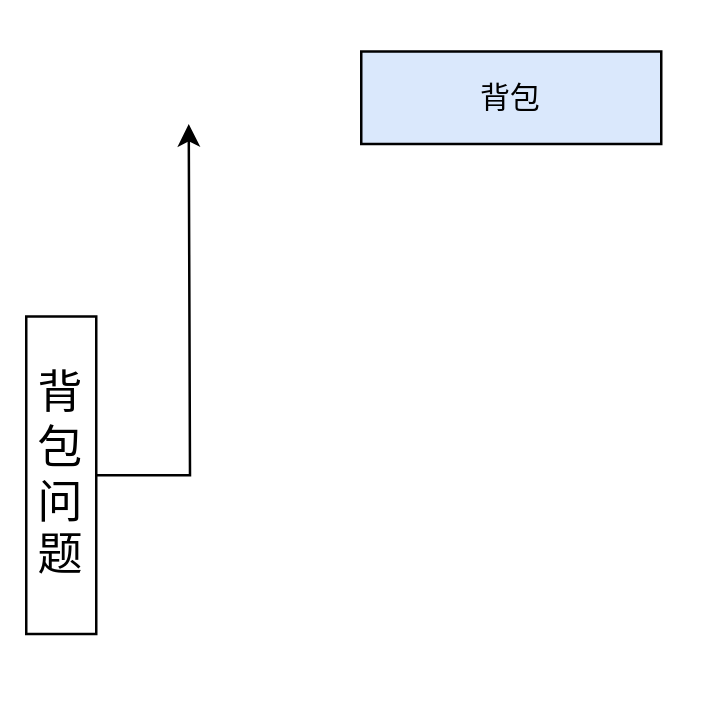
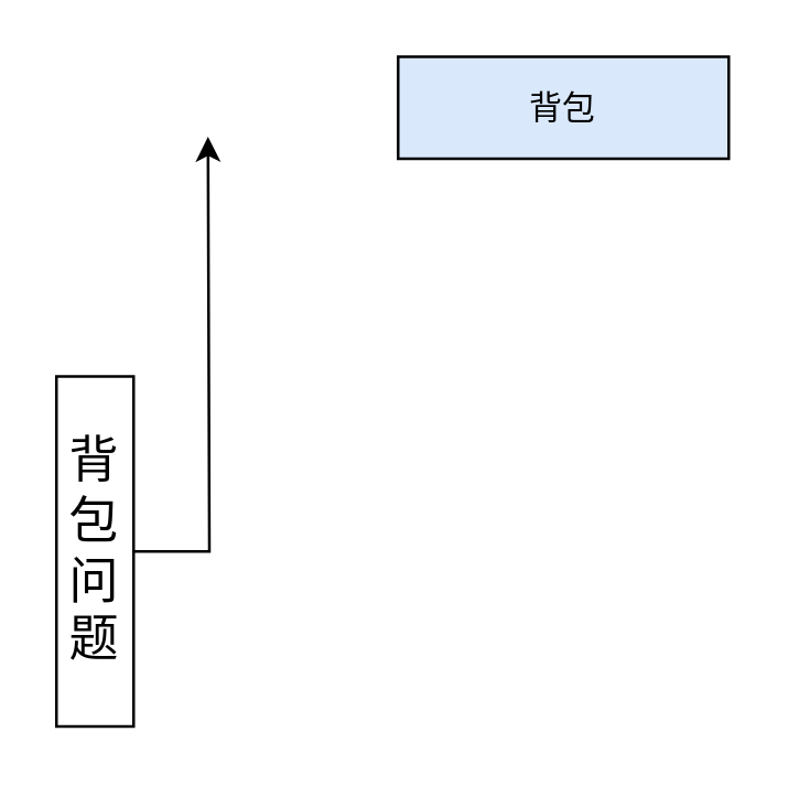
- <mxCell id="3" value="&lt;font style=&quot;font-size: 18px;&quot;&gt;背包问题&lt;/font&gt;" style="rounded=0;whiteSpace=wrap;html=1;hachureGap=4;" parent="1" vertex="1"><mxGeometry x="10" y="126" width="28" height="127" as="geometry" /></mxCell>
+ <mxCell id="3" value="&lt;font style=&quot;font-size: 18px;&quot;&gt;背包问题&lt;/font&gt;" style="rounded=0;whiteSpace=wrap;html=1;hachureGap=4;" parent="1" vertex="1"><mxGeometry x="20" y="136" width="28" height="127" as="geometry" /></mxCell>
